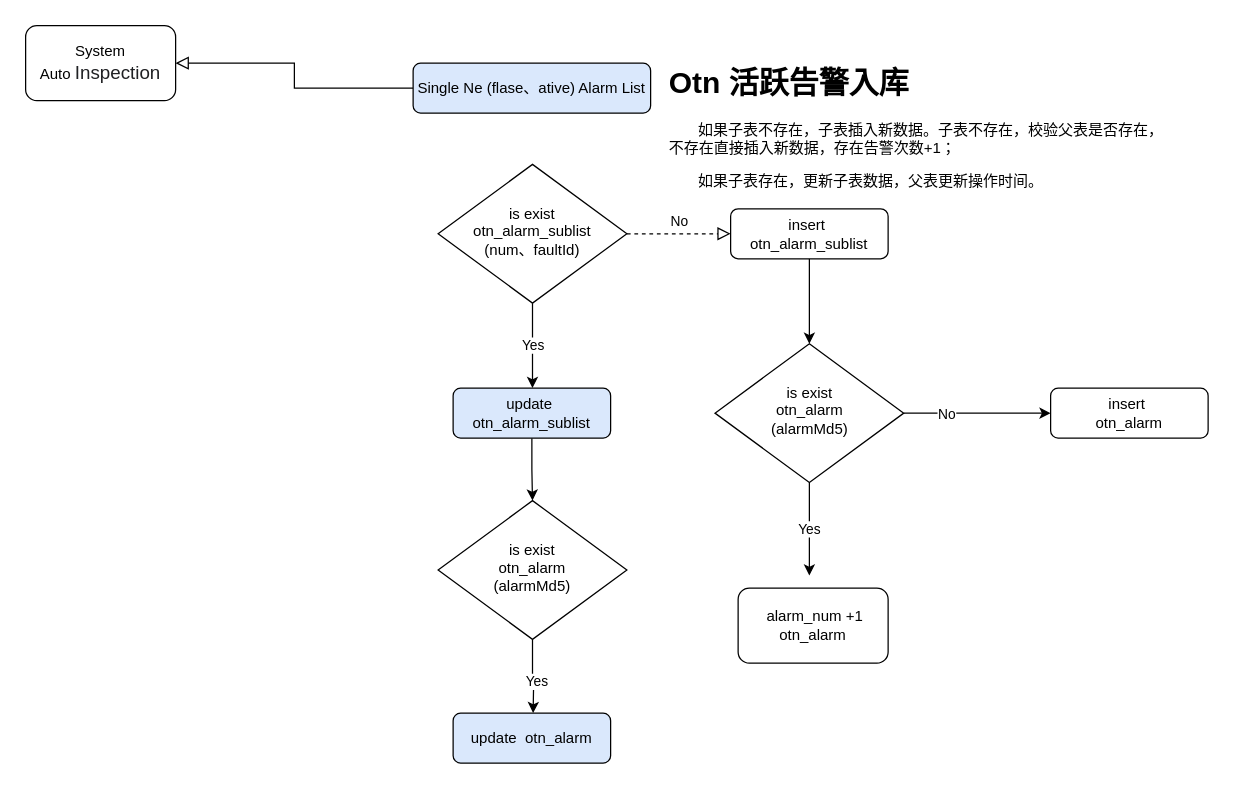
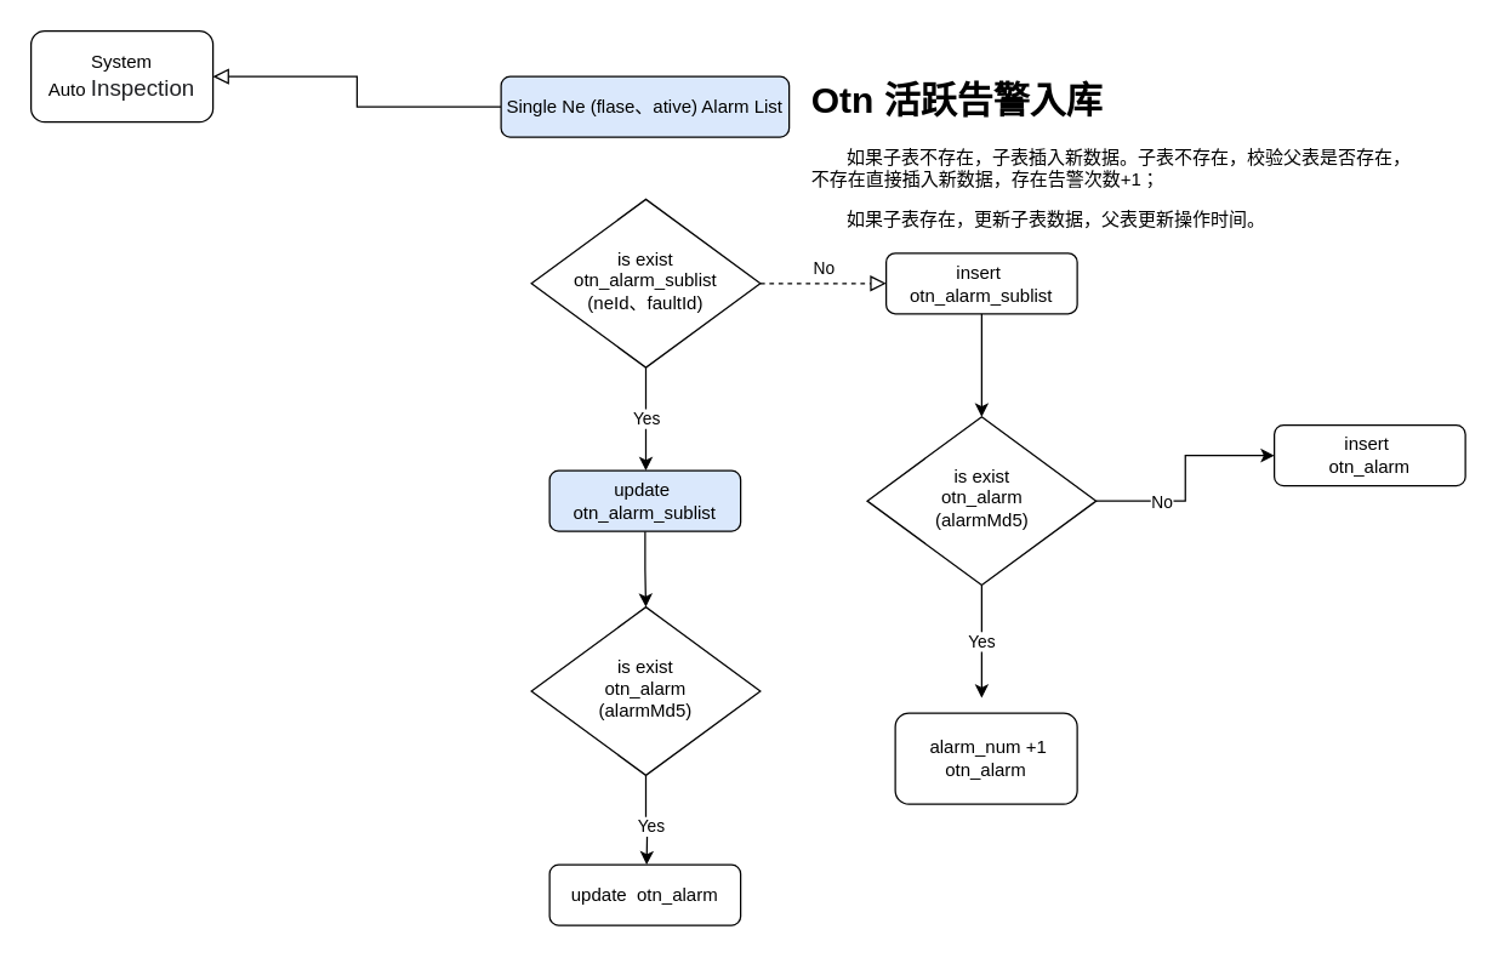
- <mxCell id="6" value="is exist&lt;br&gt;otn_alarm_sublist&lt;br&gt;(num、faultId)" style="rhombus;whiteSpace=wrap;html=1;shadow=0;fontFamily=Helvetica;fontSize=12;align=center;strokeWidth=1;spacing=6;spacingTop=-4;" parent="1" vertex="1"><mxGeometry x="350" y="131" width="151" height="111" as="geometry" /></mxCell>
+ <mxCell id="6" value="is exist&lt;br&gt;otn_alarm_sublist&lt;br&gt;(neId、faultId)" style="rhombus;whiteSpace=wrap;html=1;shadow=0;fontFamily=Helvetica;fontSize=12;align=center;strokeWidth=1;spacing=6;spacingTop=-4;" parent="1" vertex="1"><mxGeometry x="350" y="131" width="151" height="111" as="geometry" /></mxCell>
- <mxCell id="19" value="insert&amp;nbsp; &lt;br&gt;otn_alarm" style="rounded=1;whiteSpace=wrap;html=1;fontSize=12;glass=0;strokeWidth=1;shadow=0;" vertex="1" parent="1"><mxGeometry x="840" y="310" width="126" height="40" as="geometry" /></mxCell>
+ <mxCell id="19" value="insert&amp;nbsp; &lt;br&gt;otn_alarm" style="rounded=1;whiteSpace=wrap;html=1;fontSize=12;glass=0;strokeWidth=1;shadow=0;" vertex="1" parent="1"><mxGeometry x="840" y="280" width="126" height="40" as="geometry" /></mxCell>
- <mxCell id="18" value="update&amp;nbsp; otn_alarm" style="rounded=1;whiteSpace=wrap;html=1;fontSize=12;glass=0;strokeWidth=1;shadow=0;fillColor=#dae8fc;" vertex="1" parent="1"><mxGeometry x="362" y="570" width="126" height="40" as="geometry" /></mxCell>
+ <mxCell id="18" value="update&amp;nbsp; otn_alarm" style="rounded=1;whiteSpace=wrap;html=1;fontSize=12;glass=0;strokeWidth=1;shadow=0;" vertex="1" parent="1"><mxGeometry x="362" y="570" width="126" height="40" as="geometry" /></mxCell>
